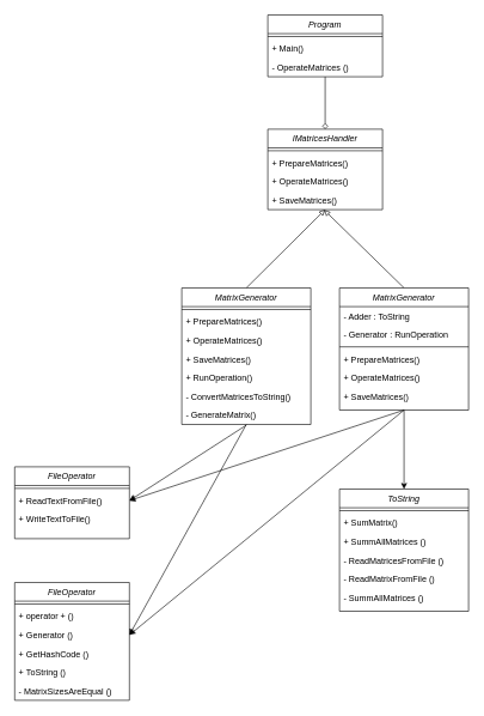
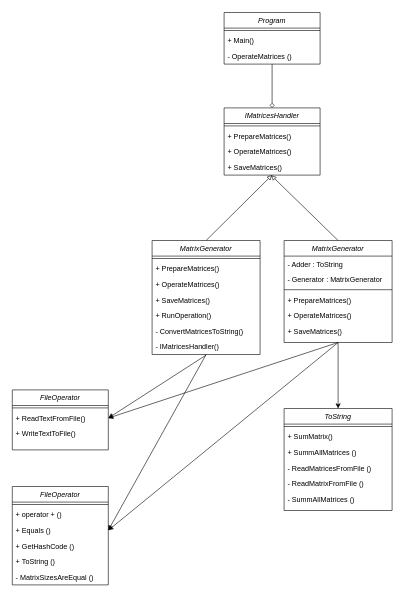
- <mxCell id="24" value="- Generator : RunOperation" style="text;align=left;verticalAlign=top;spacingLeft=4;spacingRight=4;overflow=hidden;rotatable=0;points=[[0,0.5],[1,0.5]];portConstraint=eastwest;" vertex="1" parent="22"><mxGeometry y="52" width="180" height="26" as="geometry" /></mxCell>
+ <mxCell id="24" value="- Generator : MatrixGenerator" style="text;align=left;verticalAlign=top;spacingLeft=4;spacingRight=4;overflow=hidden;rotatable=0;points=[[0,0.5],[1,0.5]];portConstraint=eastwest;" vertex="1" parent="22"><mxGeometry y="52" width="180" height="26" as="geometry" /></mxCell>
- <mxCell id="13" value="- GenerateMatrix()" style="text;align=left;verticalAlign=top;spacingLeft=4;spacingRight=4;overflow=hidden;rotatable=0;points=[[0,0.5],[1,0.5]];portConstraint=eastwest;" vertex="1" parent="6"><mxGeometry y="164" width="180" height="26" as="geometry" /></mxCell>
+ <mxCell id="13" value="- IMatricesHandler()" style="text;align=left;verticalAlign=top;spacingLeft=4;spacingRight=4;overflow=hidden;rotatable=0;points=[[0,0.5],[1,0.5]];portConstraint=eastwest;" vertex="1" parent="6"><mxGeometry y="164" width="180" height="26" as="geometry" /></mxCell>
- <mxCell id="36" value="+ Generator ()" style="text;align=left;verticalAlign=top;spacingLeft=4;spacingRight=4;overflow=hidden;rotatable=0;points=[[0,0.5],[1,0.5]];portConstraint=eastwest;" vertex="1" parent="33"><mxGeometry y="60" width="160" height="26" as="geometry" /></mxCell>
+ <mxCell id="36" value="+ Equals ()" style="text;align=left;verticalAlign=top;spacingLeft=4;spacingRight=4;overflow=hidden;rotatable=0;points=[[0,0.5],[1,0.5]];portConstraint=eastwest;" vertex="1" parent="33"><mxGeometry y="60" width="160" height="26" as="geometry" /></mxCell>
